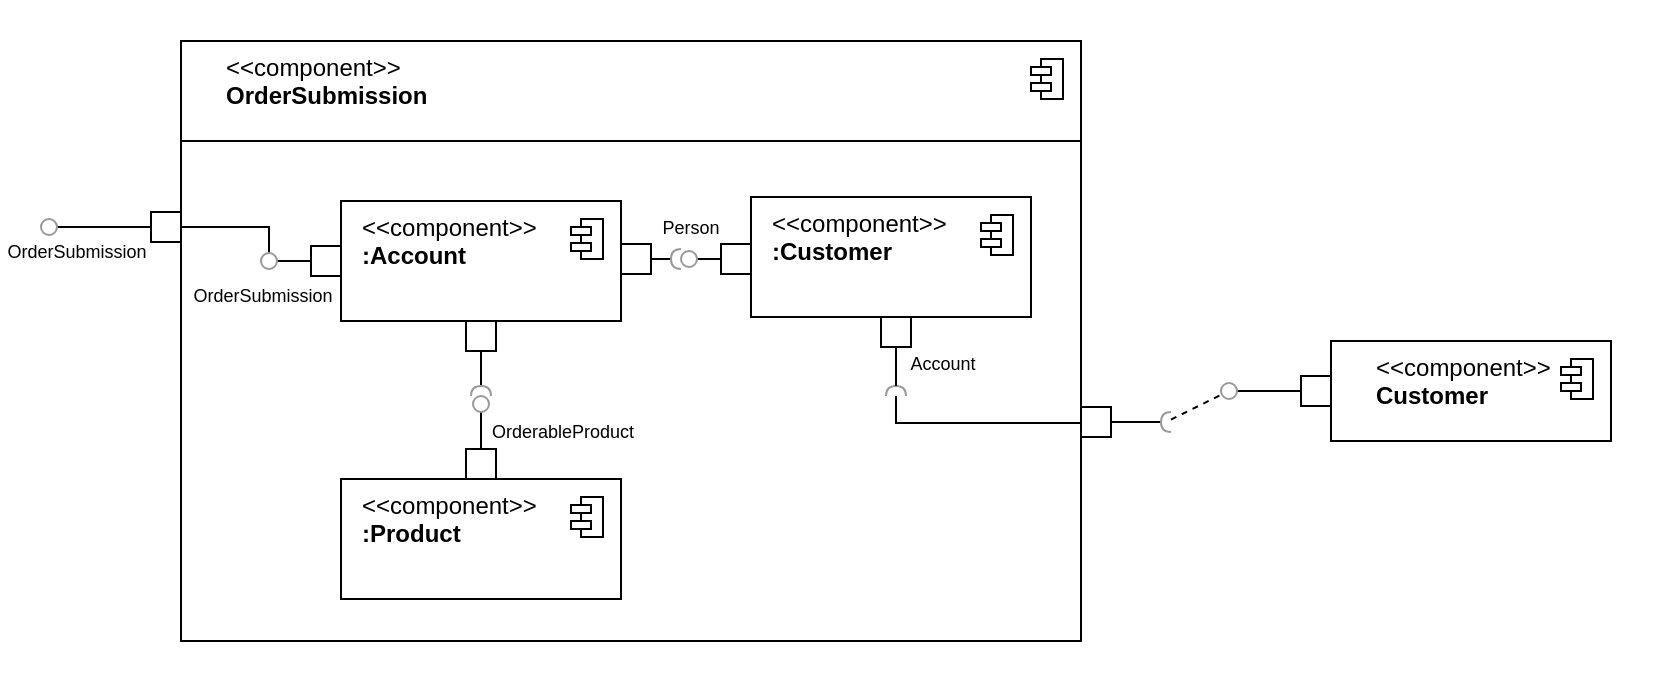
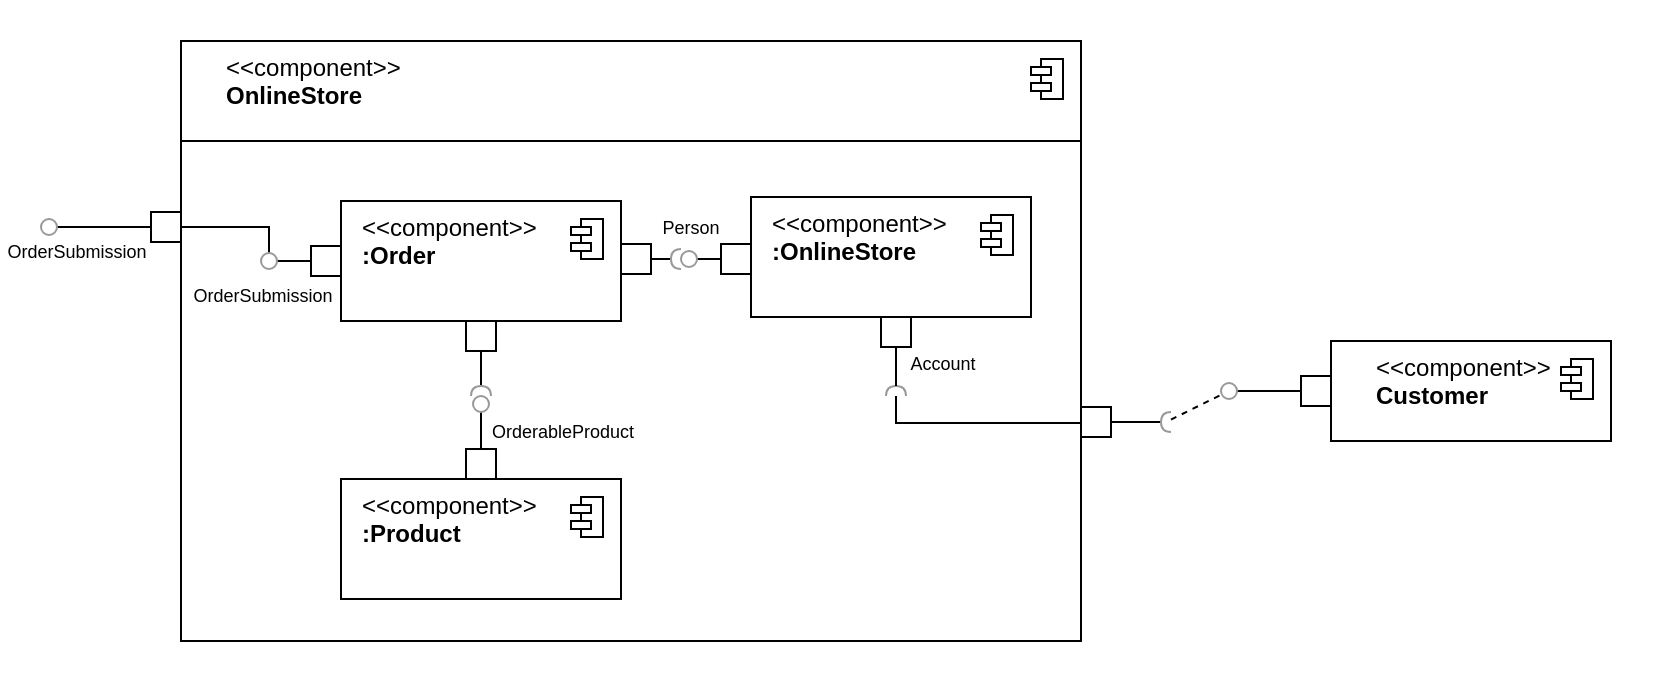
- <mxCell id="11" value="&lt;div&gt;&amp;lt;&amp;lt;component&amp;gt;&amp;gt;&lt;/div&gt;&lt;div&gt;&lt;b&gt;OrderSubmission&lt;/b&gt;&lt;/div&gt;" style="html=1;align=left;spacingLeft=21;verticalAlign=top;" vertex="1" parent="2"><mxGeometry x="70" width="450" height="50" as="geometry" /></mxCell>
+ <mxCell id="11" value="&lt;div&gt;&amp;lt;&amp;lt;component&amp;gt;&amp;gt;&lt;/div&gt;&lt;div&gt;&lt;b&gt;OnlineStore&lt;/b&gt;&lt;/div&gt;" style="html=1;align=left;spacingLeft=21;verticalAlign=top;" vertex="1" parent="2"><mxGeometry x="70" width="450" height="50" as="geometry" /></mxCell>
- <mxCell id="29" value="&lt;div&gt;&amp;lt;&amp;lt;component&amp;gt;&amp;gt;&lt;/div&gt;&lt;div&gt;&lt;b&gt;:Customer&lt;/b&gt;&lt;/div&gt;" style="html=1;align=left;spacingLeft=9;verticalAlign=top;" vertex="1" parent="22"><mxGeometry x="35" width="140" height="60" as="geometry" /></mxCell>
+ <mxCell id="29" value="&lt;div&gt;&amp;lt;&amp;lt;component&amp;gt;&amp;gt;&lt;/div&gt;&lt;div&gt;&lt;b&gt;:OnlineStore&lt;/b&gt;&lt;/div&gt;" style="html=1;align=left;spacingLeft=9;verticalAlign=top;" vertex="1" parent="22"><mxGeometry x="35" width="140" height="60" as="geometry" /></mxCell>
- <mxCell id="35" value="&lt;div&gt;&amp;lt;&amp;lt;component&amp;gt;&amp;gt;&lt;/div&gt;&lt;div&gt;&lt;b&gt;:Account&lt;/b&gt;&lt;/div&gt;" style="html=1;align=left;spacingLeft=9;verticalAlign=top;" vertex="1" parent="34"><mxGeometry x="40" width="140" height="60" as="geometry" /></mxCell>
+ <mxCell id="35" value="&lt;div&gt;&amp;lt;&amp;lt;component&amp;gt;&amp;gt;&lt;/div&gt;&lt;div&gt;&lt;b&gt;:Order&lt;/b&gt;&lt;/div&gt;" style="html=1;align=left;spacingLeft=9;verticalAlign=top;" vertex="1" parent="34"><mxGeometry x="40" width="140" height="60" as="geometry" /></mxCell>
